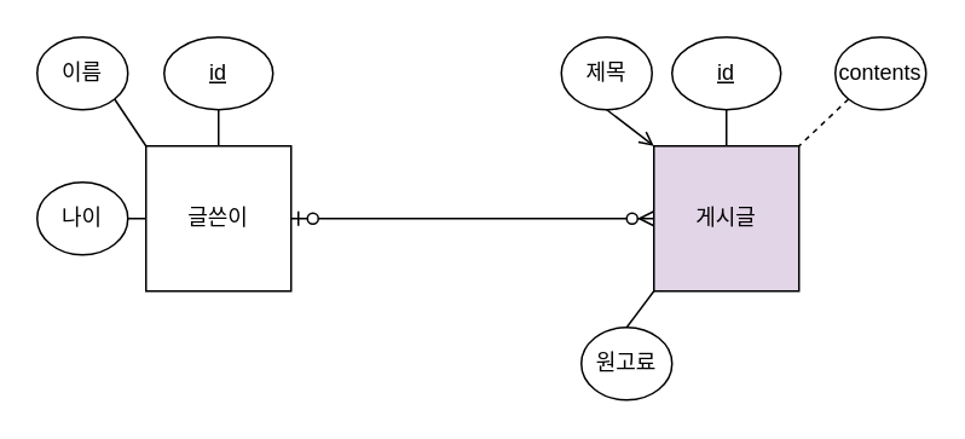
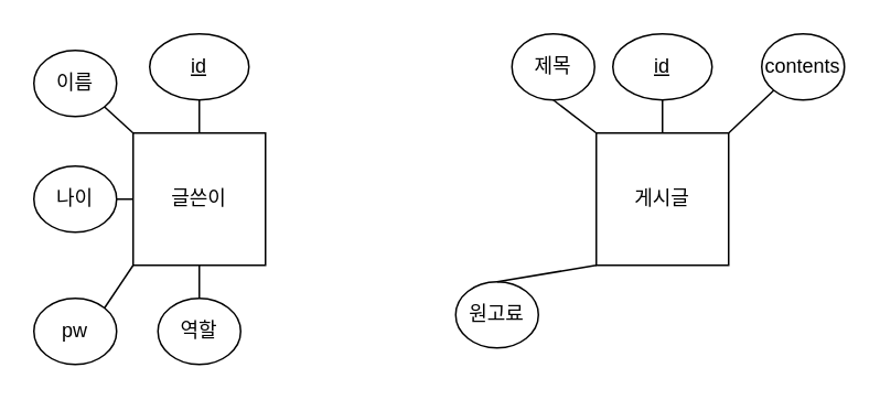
- <mxCell id="5" value="이름" style="ellipse;whiteSpace=wrap;html=1;" parent="1" vertex="1"><mxGeometry x="20" y="20" width="50" height="40" as="geometry" /></mxCell>
+ <mxCell id="5" value="이름" style="ellipse;whiteSpace=wrap;html=1;" parent="1" vertex="1"><mxGeometry x="20" y="30" width="50" height="40" as="geometry" /></mxCell>
- <mxCell id="20" value="" style="endArrow=none;html=1;rounded=0;exitX=0;exitY=1;exitDx=0;exitDy=0;entryX=1;entryY=0;entryDx=0;entryDy=0;dashed=1;" parent="1" source="17" target="4" edge="1"><mxGeometry width="50" height="50" relative="1" as="geometry"><mxPoint x="550" y="180" as="sourcePoint" /><mxPoint x="480" y="70" as="targetPoint" /></mxGeometry></mxCell>
+ <mxCell id="20" value="" style="endArrow=none;html=1;rounded=0;exitX=0;exitY=1;exitDx=0;exitDy=0;entryX=1;entryY=0;entryDx=0;entryDy=0;" parent="1" source="17" target="4" edge="1"><mxGeometry width="50" height="50" relative="1" as="geometry"><mxPoint x="550" y="180" as="sourcePoint" /><mxPoint x="480" y="70" as="targetPoint" /></mxGeometry></mxCell>
- <mxCell id="18" value="" style="endArrow=open;html=1;rounded=0;exitX=0.5;exitY=1;exitDx=0;exitDy=0;entryX=0;entryY=0;entryDx=0;entryDy=0;" parent="1" source="16" target="4" edge="1"><mxGeometry width="50" height="50" relative="1" as="geometry"><mxPoint x="530" y="160" as="sourcePoint" /><mxPoint x="400" y="70" as="targetPoint" /></mxGeometry></mxCell>
+ <mxCell id="18" value="" style="endArrow=none;html=1;rounded=0;exitX=0.5;exitY=1;exitDx=0;exitDy=0;entryX=0;entryY=0;entryDx=0;entryDy=0;" parent="1" source="16" target="4" edge="1"><mxGeometry width="50" height="50" relative="1" as="geometry"><mxPoint x="530" y="160" as="sourcePoint" /><mxPoint x="400" y="70" as="targetPoint" /></mxGeometry></mxCell>
- <mxCell id="14" value="" style="edgeStyle=entityRelationEdgeStyle;fontSize=12;html=1;endArrow=ERzeroToMany;startArrow=ERzeroToOne;rounded=0;exitX=1;exitY=0.5;exitDx=0;exitDy=0;entryX=0;entryY=0.5;entryDx=0;entryDy=0;" parent="1" source="2" target="4" edge="1"><mxGeometry width="100" height="100" relative="1" as="geometry"><mxPoint x="290" y="170" as="sourcePoint" /><mxPoint x="390" y="70" as="targetPoint" /></mxGeometry></mxCell>
- <mxCell id="4" value="게시글" style="whiteSpace=wrap;html=1;fillColor=#e1d5e7;" parent="1" vertex="1"><mxGeometry x="360" y="80" width="80" height="80" as="geometry" /></mxCell>
+ <mxCell id="4" value="게시글" style="whiteSpace=wrap;html=1;" parent="1" vertex="1"><mxGeometry x="360" y="80" width="80" height="80" as="geometry" /></mxCell>
+ <mxCell id="9" value="" style="endArrow=none;html=1;rounded=0;exitX=0.5;exitY=0;exitDx=0;exitDy=0;entryX=0.5;entryY=1;entryDx=0;entryDy=0;" parent="1" source="7" target="2" edge="1"><mxGeometry width="50" height="50" relative="1" as="geometry"><mxPoint x="170" y="130" as="sourcePoint" /><mxPoint x="230" y="130" as="targetPoint" /></mxGeometry></mxCell>
+ <mxCell id="10" value="" style="endArrow=none;html=1;rounded=0;exitX=1;exitY=0;exitDx=0;exitDy=0;entryX=0;entryY=1;entryDx=0;entryDy=0;" parent="1" source="8" target="2" edge="1"><mxGeometry width="50" height="50" relative="1" as="geometry"><mxPoint x="190" y="150" as="sourcePoint" /><mxPoint x="250" y="150" as="targetPoint" /></mxGeometry></mxCell>
+ <mxCell id="8" value="pw" style="ellipse;whiteSpace=wrap;html=1;" parent="1" vertex="1"><mxGeometry x="20" y="180" width="50" height="40" as="geometry" /></mxCell>
+ <mxCell id="7" value="역할" style="ellipse;whiteSpace=wrap;html=1;" parent="1" vertex="1"><mxGeometry x="95" y="180" width="50" height="40" as="geometry" /></mxCell>
- <mxCell id="21" value="원고료" style="ellipse;whiteSpace=wrap;html=1;" parent="1" vertex="1"><mxGeometry x="320" y="180" width="50" height="40" as="geometry" /></mxCell>
+ <mxCell id="21" value="원고료" style="ellipse;whiteSpace=wrap;html=1;" parent="1" vertex="1"><mxGeometry x="275" y="170" width="50" height="40" as="geometry" /></mxCell>
